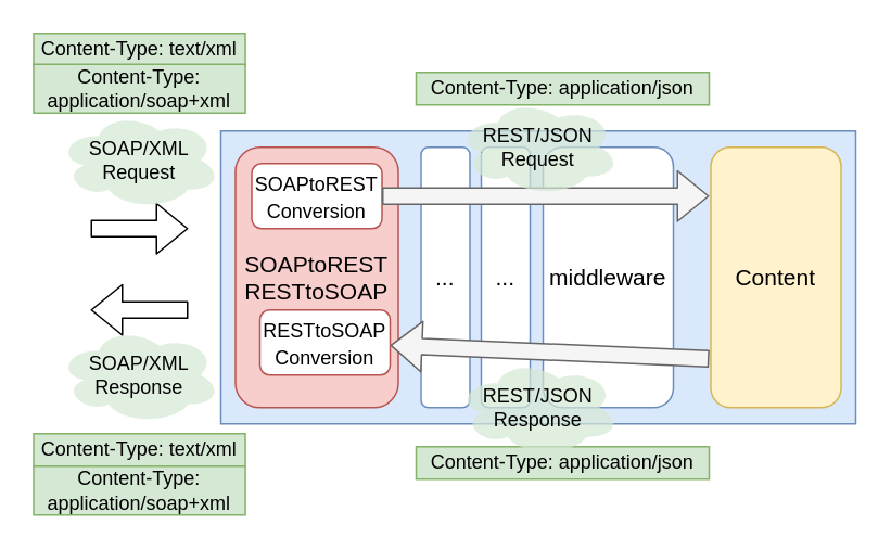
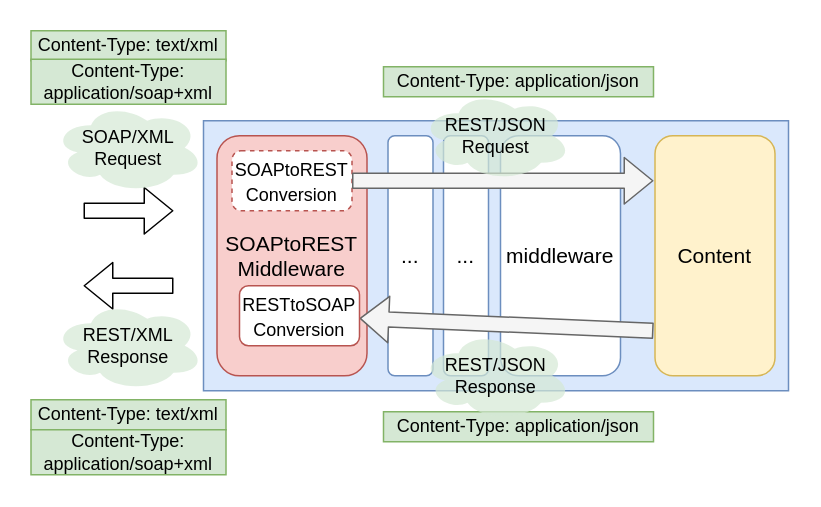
- <mxCell id="14" value="&lt;font style=&quot;font-size: 12px;&quot;&gt;SOAPtoREST&lt;br&gt;Conversion&lt;br&gt;&lt;/font&gt;" style="rounded=1;whiteSpace=wrap;html=1;fontSize=14;strokeColor=#b85450;fillColor=default;" parent="1" vertex="1"><mxGeometry x="154" y="100" width="80" height="40" as="geometry" /></mxCell>
+ <mxCell id="14" value="&lt;font style=&quot;font-size: 12px;&quot;&gt;SOAPtoREST&lt;br&gt;Conversion&lt;br&gt;&lt;/font&gt;" style="rounded=1;whiteSpace=wrap;html=1;fontSize=14;strokeColor=#b85450;fillColor=default;dashed=1;" parent="1" vertex="1"><mxGeometry x="154" y="100" width="80" height="40" as="geometry" /></mxCell>
- <mxCell id="3" value="SOAPtoREST&lt;br&gt;RESTtoSOAP" style="rounded=1;whiteSpace=wrap;html=1;fontSize=14;strokeColor=#b85450;fillColor=#f8cecc;" parent="1" vertex="1"><mxGeometry x="144" y="90" width="100" height="160" as="geometry" /></mxCell>
+ <mxCell id="3" value="SOAPtoREST&lt;br&gt;Middleware" style="rounded=1;whiteSpace=wrap;html=1;fontSize=14;strokeColor=#b85450;fillColor=#f8cecc;" parent="1" vertex="1"><mxGeometry x="144" y="90" width="100" height="160" as="geometry" /></mxCell>
- <mxCell id="13" value="SOAP/XML&lt;br&gt;Response" style="ellipse;shape=cloud;whiteSpace=wrap;html=1;fillColor=#d5e8d4;strokeColor=none;opacity=70;" parent="1" vertex="1"><mxGeometry x="35" y="200" width="100" height="60" as="geometry" /></mxCell>
+ <mxCell id="13" value="REST/XML&lt;br&gt;Response" style="ellipse;shape=cloud;whiteSpace=wrap;html=1;fillColor=#d5e8d4;strokeColor=none;opacity=70;" parent="1" vertex="1"><mxGeometry x="35" y="200" width="100" height="60" as="geometry" /></mxCell>
